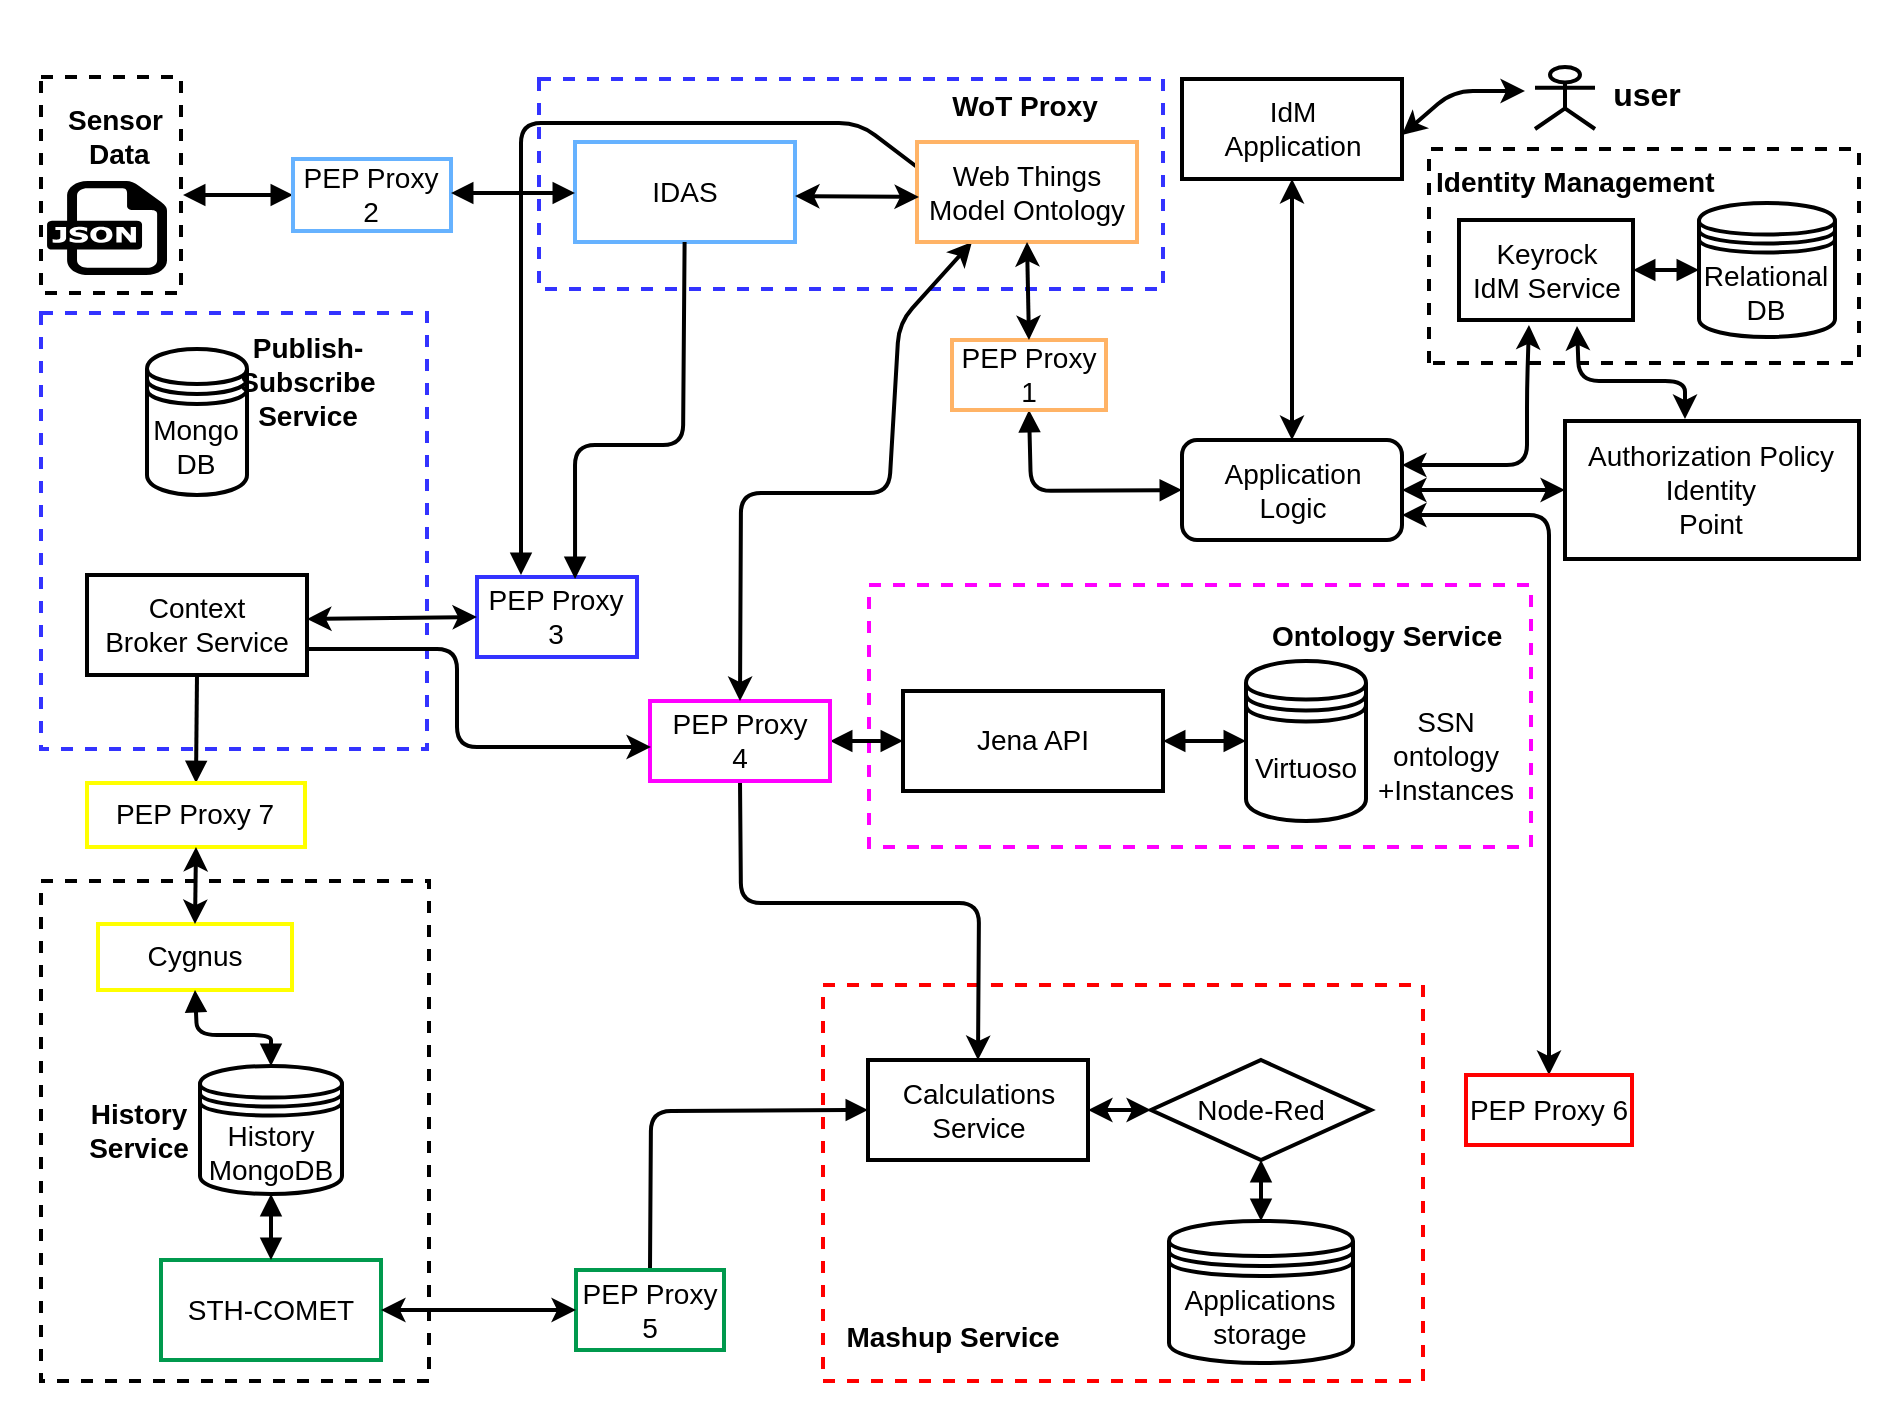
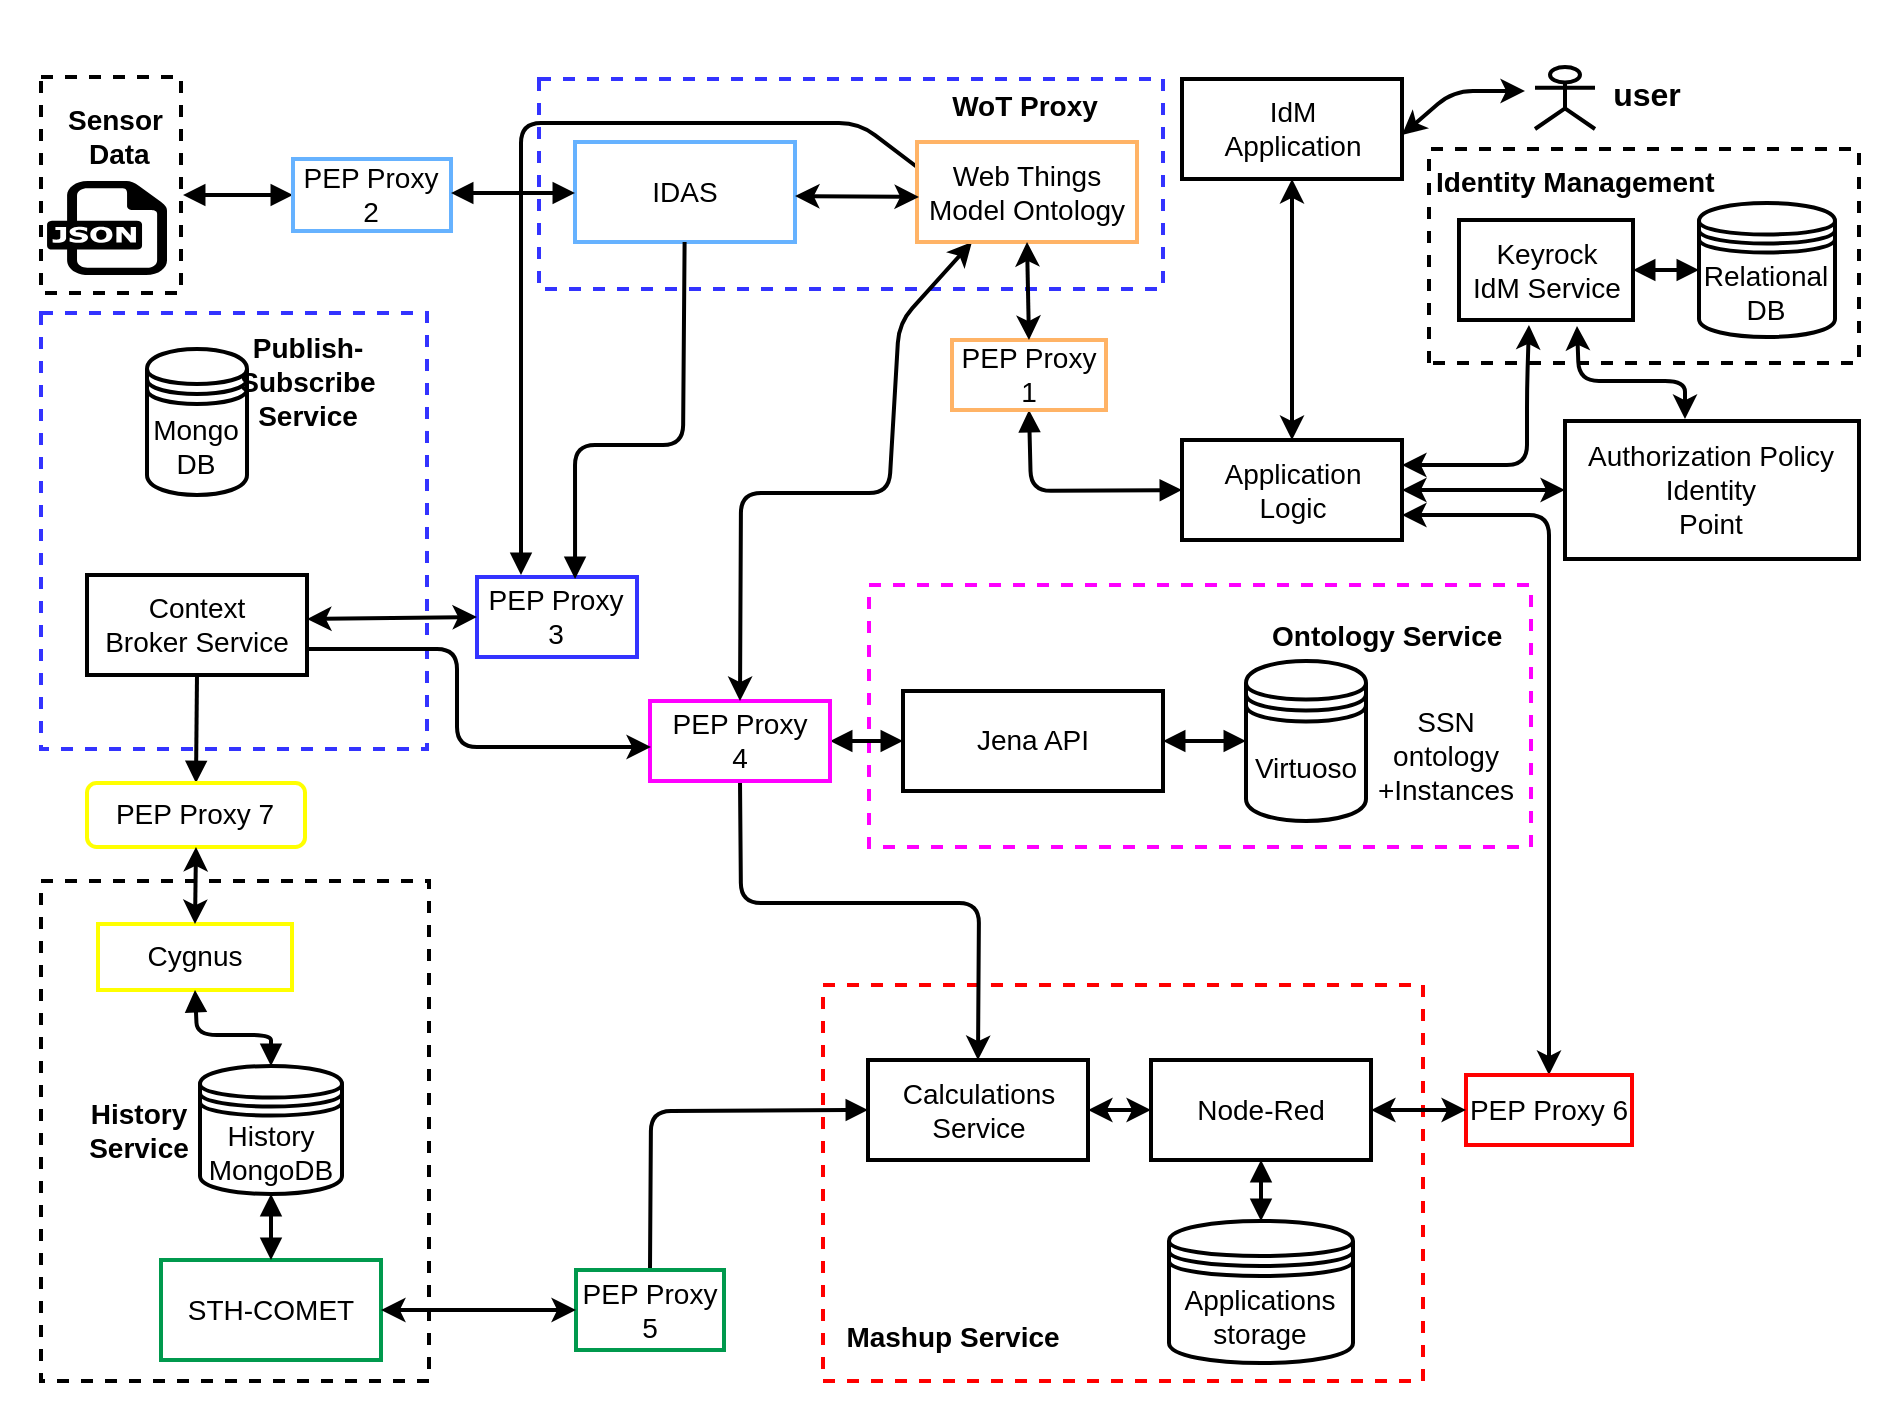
- <mxCell id="7" value="Application&lt;br style=&quot;font-size: 14px;&quot;&gt;Logic" style="html=1;strokeWidth=2;fontSize=14;rounded=1;" parent="1" vertex="1"><mxGeometry x="590.5" y="219.5" width="110" height="50" as="geometry" /></mxCell>
+ <mxCell id="7" value="Application&lt;br style=&quot;font-size: 14px;&quot;&gt;Logic" style="html=1;strokeWidth=2;fontSize=14;" parent="1" vertex="1"><mxGeometry x="590.5" y="219.5" width="110" height="50" as="geometry" /></mxCell>
- <mxCell id="35" value="PEP Proxy 7" style="rounded=0;whiteSpace=wrap;html=1;strokeWidth=2;strokeColor=#FFFF00;fontSize=14;" parent="1" vertex="1"><mxGeometry x="43" y="391" width="109" height="32" as="geometry" /></mxCell>
+ <mxCell id="35" value="PEP Proxy 7" style="whiteSpace=wrap;html=1;strokeWidth=2;strokeColor=#FFFF00;fontSize=14;rounded=1;" parent="1" vertex="1"><mxGeometry x="43" y="391" width="109" height="32" as="geometry" /></mxCell>
- <mxCell id="20" value="Node-Red" style="rhombus;html=1;strokeWidth=2;fontSize=14;" parent="1" vertex="1"><mxGeometry x="575" y="529.5" width="110" height="50" as="geometry" /></mxCell>
+ <mxCell id="20" value="Node-Red" style="html=1;strokeWidth=2;fontSize=14;" parent="1" vertex="1"><mxGeometry x="575" y="529.5" width="110" height="50" as="geometry" /></mxCell>
+ <mxCell id="43" value="" style="endArrow=classic;startArrow=classic;html=1;entryX=0;entryY=0.5;entryDx=0;entryDy=0;exitX=1;exitY=0.5;exitDx=0;exitDy=0;fontSize=14;strokeWidth=2;" parent="1" source="20" target="42" edge="1"><mxGeometry width="50" height="50" relative="1" as="geometry"><mxPoint x="720" y="646" as="sourcePoint" /><mxPoint x="770" y="596" as="targetPoint" /></mxGeometry></mxCell>
